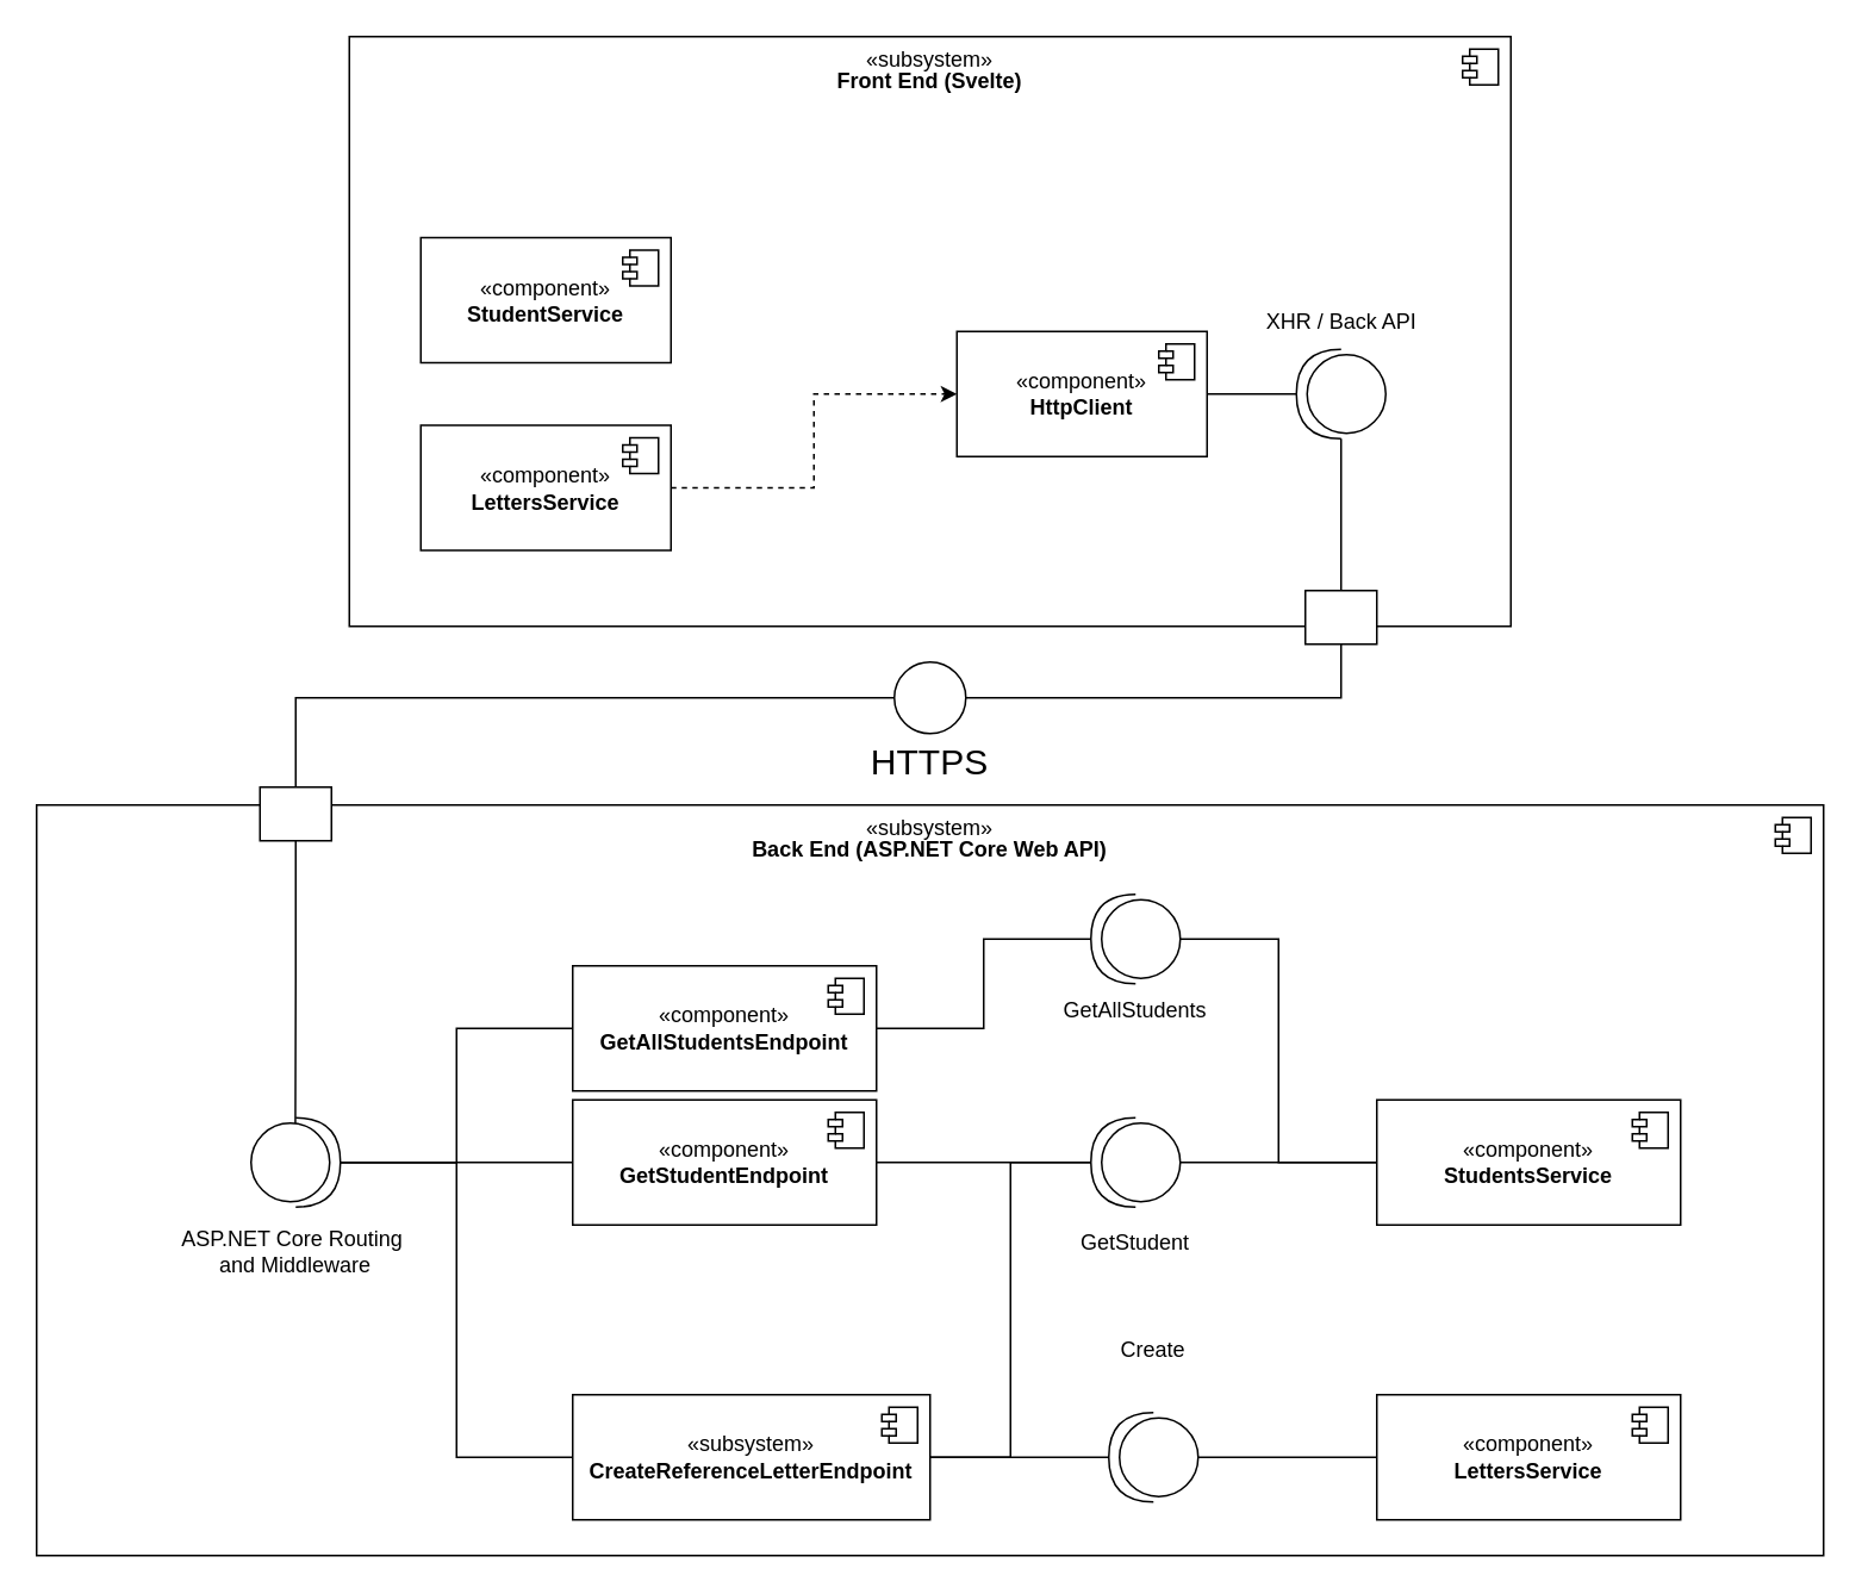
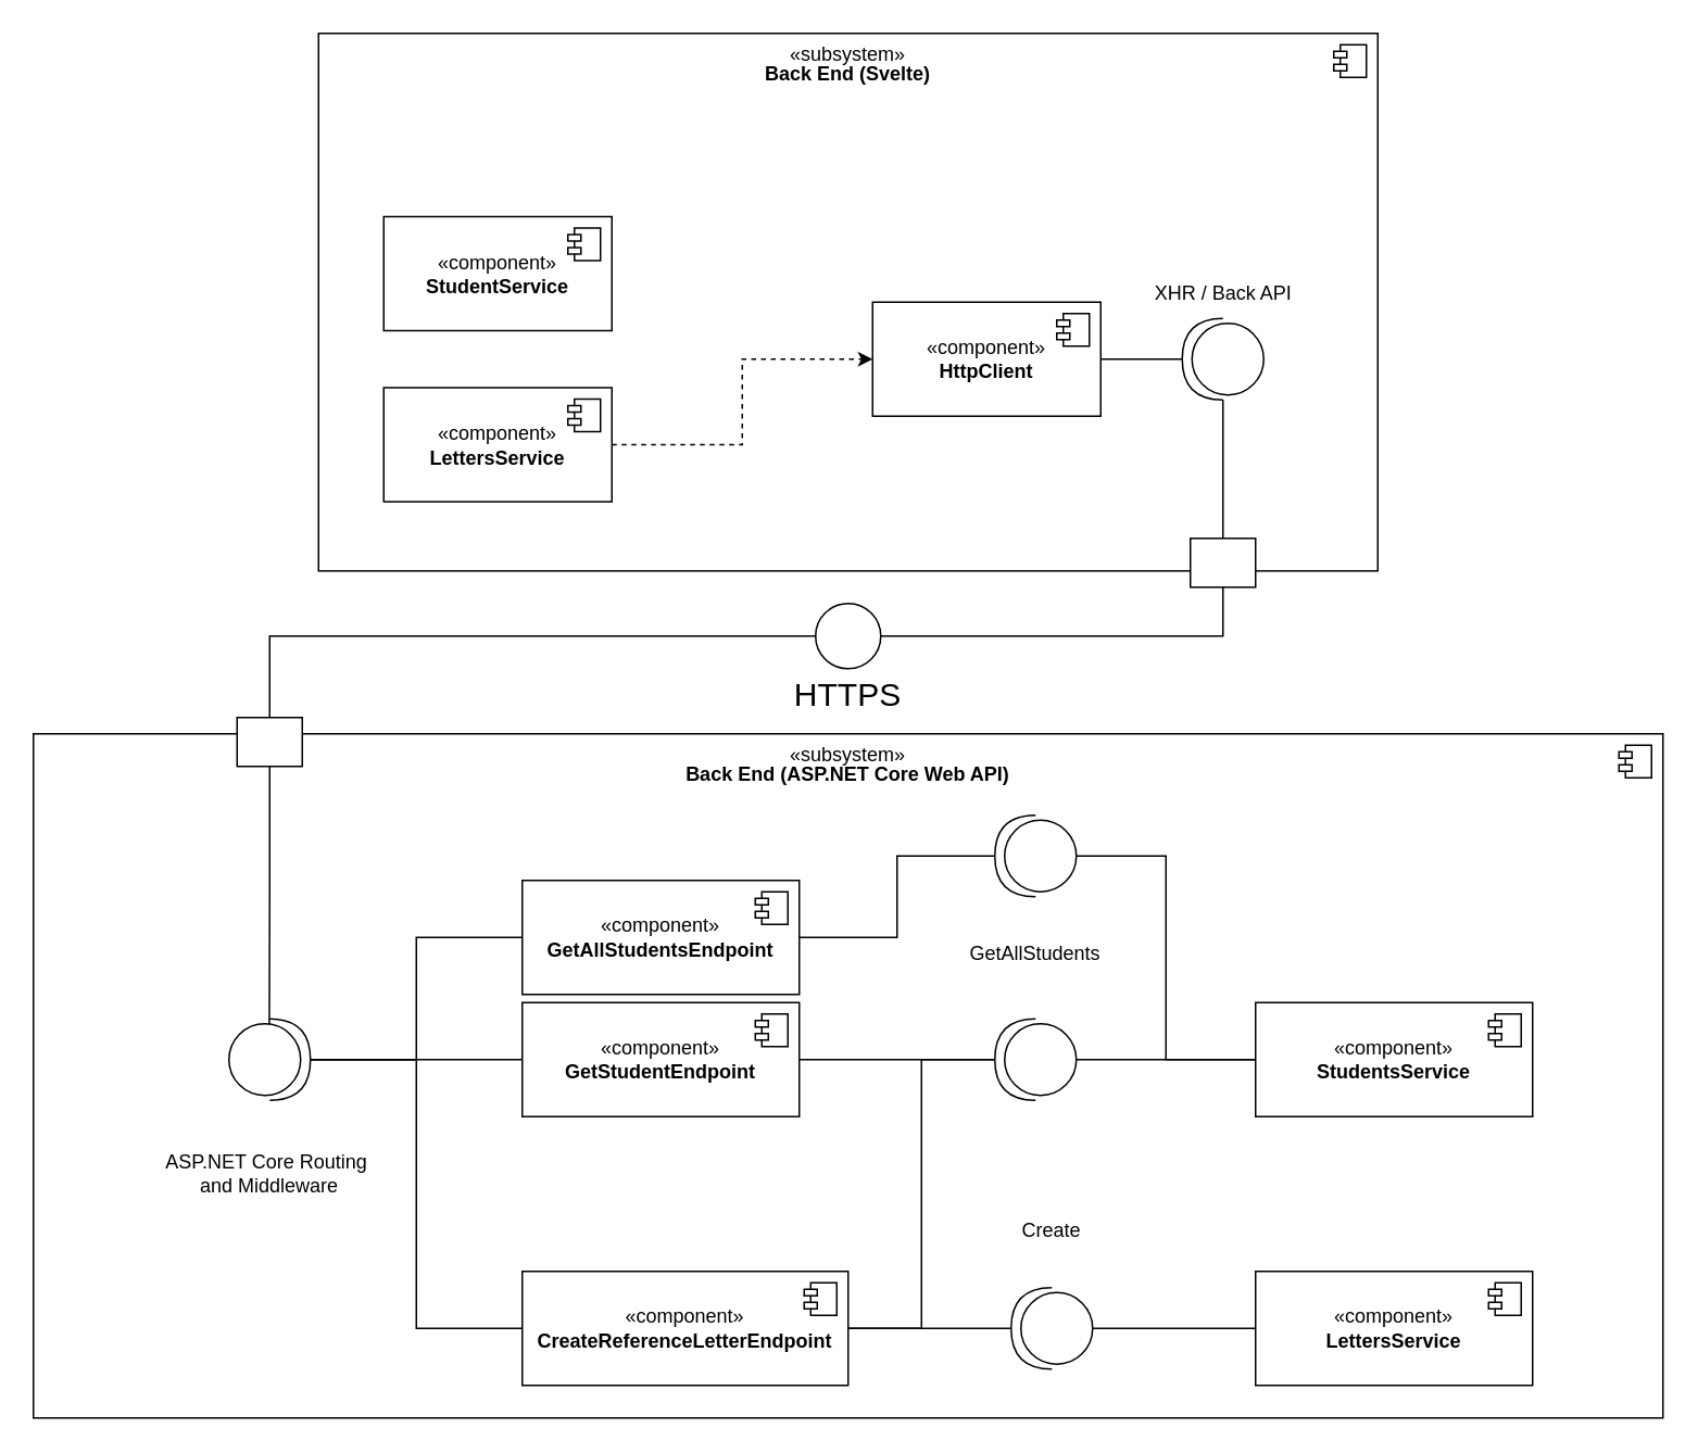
- <mxCell id="2" value="&lt;div style=&quot;line-height: 100%;&quot;&gt;«subsystem»&lt;br&gt;&lt;b&gt;Front End (Svelte)&lt;/b&gt;&lt;/div&gt;" style="html=1;dropTarget=0;whiteSpace=wrap;align=center;imageVerticalAlign=top;imageAspect=1;verticalAlign=top;" vertex="1" parent="1"><mxGeometry x="195" y="20" width="650" height="330" as="geometry" /></mxCell>
+ <mxCell id="2" value="&lt;div style=&quot;line-height: 100%;&quot;&gt;«subsystem»&lt;br&gt;&lt;b&gt;Back End (Svelte)&lt;/b&gt;&lt;/div&gt;" style="html=1;dropTarget=0;whiteSpace=wrap;align=center;imageVerticalAlign=top;imageAspect=1;verticalAlign=top;" vertex="1" parent="1"><mxGeometry x="195" y="20" width="650" height="330" as="geometry" /></mxCell>
- <mxCell id="42" value="GetAllStudents" style="text;html=1;align=center;verticalAlign=middle;whiteSpace=wrap;rounded=0;fontFamily=Helvetica;fontSize=12;fontColor=default;" vertex="1" parent="1"><mxGeometry x="585" y="550" width="100" height="30" as="geometry" /></mxCell>
+ <mxCell id="42" value="GetAllStudents" style="text;html=1;align=center;verticalAlign=middle;whiteSpace=wrap;rounded=0;fontFamily=Helvetica;fontSize=12;fontColor=default;" vertex="1" parent="1"><mxGeometry x="585" y="570" width="100" height="30" as="geometry" /></mxCell>
- <mxCell id="45" value="GetStudent" style="text;html=1;align=center;verticalAlign=middle;whiteSpace=wrap;rounded=0;fontFamily=Helvetica;fontSize=12;fontColor=default;" vertex="1" parent="1"><mxGeometry x="585" y="680" width="100" height="30" as="geometry" /></mxCell>
- <mxCell id="34" value="ASP.NET Core Routing&amp;nbsp;&lt;div&gt;and Middleware&lt;/div&gt;" style="text;html=1;align=center;verticalAlign=middle;whiteSpace=wrap;rounded=0;fontFamily=Helvetica;fontSize=12;fontColor=default;" vertex="1" parent="1"><mxGeometry x="85" y="680" width="160" height="40" as="geometry" /></mxCell>
+ <mxCell id="34" value="ASP.NET Core Routing&amp;nbsp;&lt;div&gt;and Middleware&lt;/div&gt;" style="text;html=1;align=center;verticalAlign=middle;whiteSpace=wrap;rounded=0;fontFamily=Helvetica;fontSize=12;fontColor=default;" vertex="1" parent="1"><mxGeometry x="85" y="700" width="160" height="40" as="geometry" /></mxCell>
- <mxCell id="27" value="«subsystem»&lt;br&gt;&lt;b&gt;CreateReferenceLetterEndpoint&lt;/b&gt;" style="html=1;dropTarget=0;whiteSpace=wrap;strokeColor=default;align=center;verticalAlign=middle;fontFamily=Helvetica;fontSize=12;fontColor=default;fillColor=default;" vertex="1" parent="1"><mxGeometry x="320" y="780" width="200" height="70" as="geometry" /></mxCell>
+ <mxCell id="27" value="«component»&lt;br&gt;&lt;b&gt;CreateReferenceLetterEndpoint&lt;/b&gt;" style="html=1;dropTarget=0;whiteSpace=wrap;strokeColor=default;align=center;verticalAlign=middle;fontFamily=Helvetica;fontSize=12;fontColor=default;fillColor=default;" vertex="1" parent="1"><mxGeometry x="320" y="780" width="200" height="70" as="geometry" /></mxCell>
